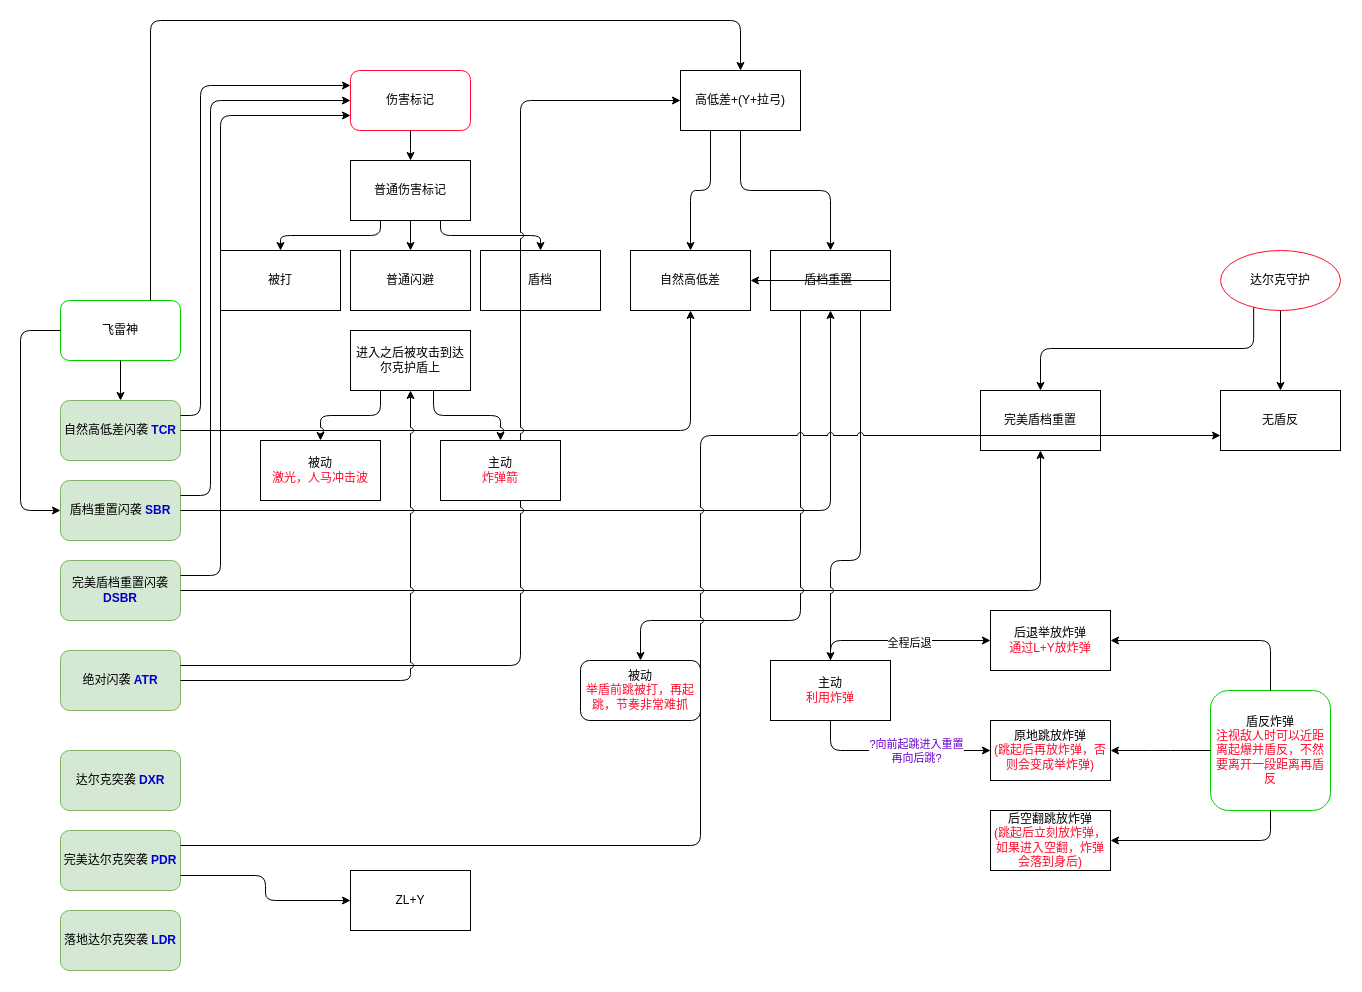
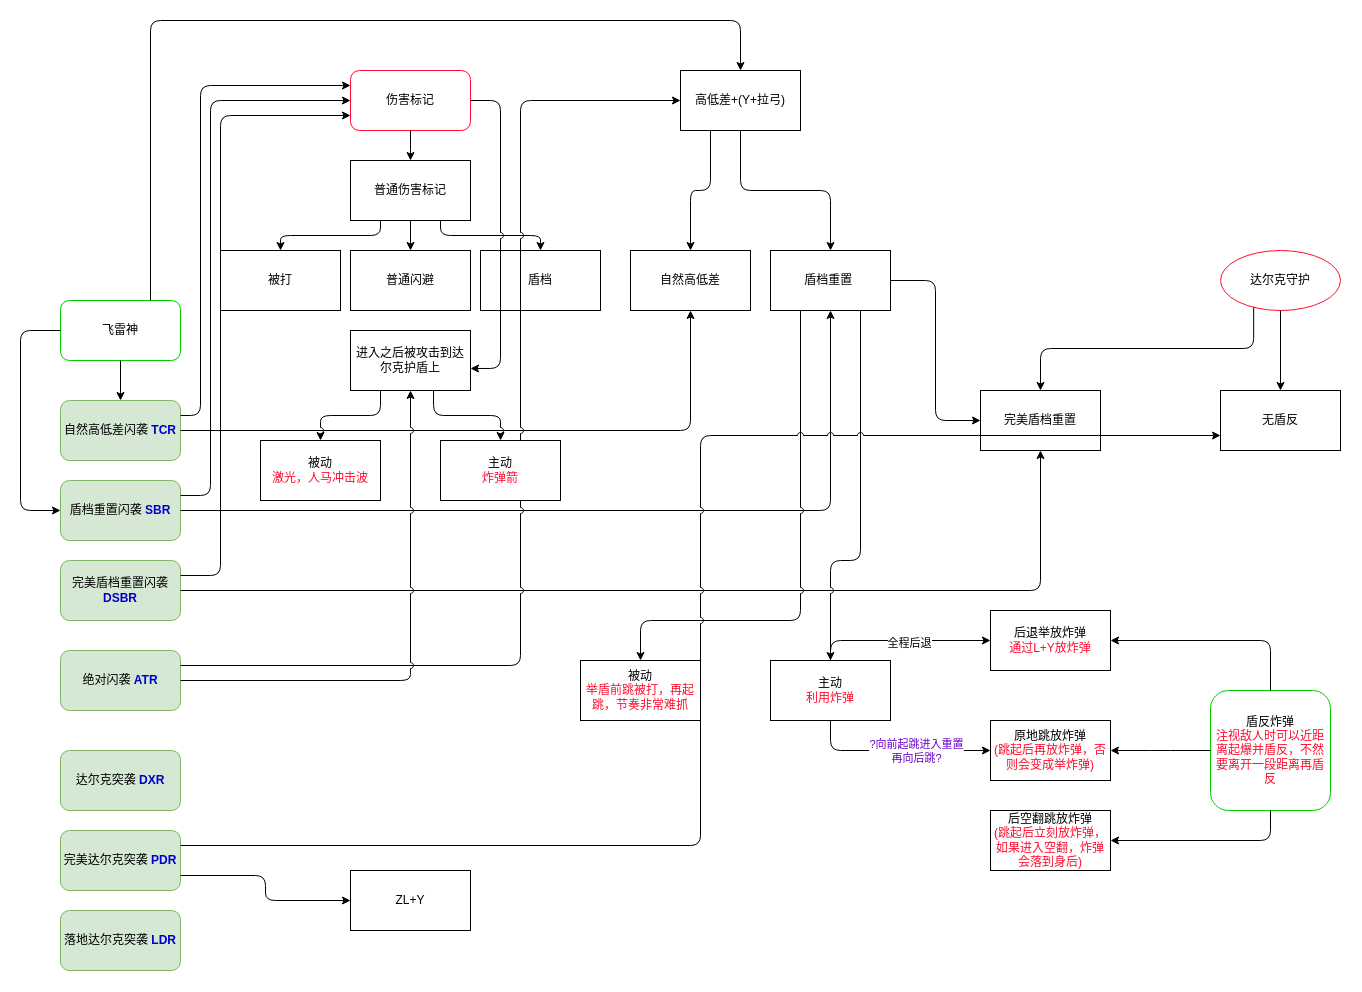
+ <mxCell id="56" value="" style="edgeStyle=elbowEdgeStyle;elbow=horizontal;endArrow=classic;html=1;exitX=1;exitY=0.5;exitDx=0;exitDy=0;entryX=1;entryY=0.633;entryDx=0;entryDy=0;entryPerimeter=0;jumpStyle=arc;" edge="1" parent="1" source="3" target="52"><mxGeometry width="50" height="50" relative="1" as="geometry"><mxPoint x="470" y="490" as="sourcePoint" /><mxPoint x="520" y="440" as="targetPoint" /><Array as="points"><mxPoint x="500" y="249" /></Array></mxGeometry></mxCell>
- <mxCell id="42" value="" style="edgeStyle=elbowEdgeStyle;elbow=horizontal;endArrow=classic;html=1;exitX=1;exitY=0.5;exitDx=0;exitDy=0;" edge="1" parent="1" source="15" target="14"><mxGeometry width="50" height="50" relative="1" as="geometry"><mxPoint x="960" y="390" as="sourcePoint" /><mxPoint x="935" y="440" as="targetPoint" /></mxGeometry></mxCell>
+ <mxCell id="42" value="" style="edgeStyle=elbowEdgeStyle;elbow=horizontal;endArrow=classic;html=1;exitX=1;exitY=0.5;exitDx=0;exitDy=0;entryX=0;entryY=0.5;entryDx=0;entryDy=0;" edge="1" parent="1" source="15" target="16"><mxGeometry width="50" height="50" relative="1" as="geometry"><mxPoint x="960" y="390" as="sourcePoint" /><mxPoint x="935" y="440" as="targetPoint" /></mxGeometry></mxCell>
- <mxCell id="19" value="被动&lt;br&gt;&lt;font color=&quot;#ff0d2d&quot;&gt;举盾前跳被打，再起跳，节奏非常难抓&lt;/font&gt;" style="whiteSpace=wrap;html=1;rounded=1;" vertex="1" parent="1"><mxGeometry x="580" y="660" width="120" height="60" as="geometry" /></mxCell>
+ <mxCell id="19" value="被动&lt;br&gt;&lt;font color=&quot;#ff0d2d&quot;&gt;举盾前跳被打，再起跳，节奏非常难抓&lt;/font&gt;" style="rounded=0;whiteSpace=wrap;html=1;" vertex="1" parent="1"><mxGeometry x="580" y="660" width="120" height="60" as="geometry" /></mxCell>
